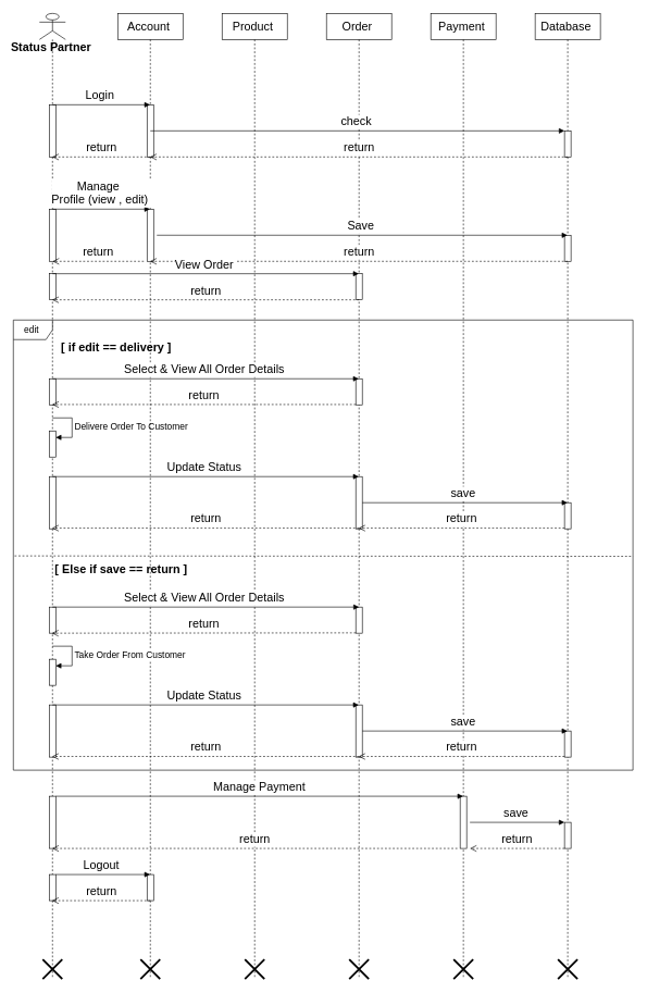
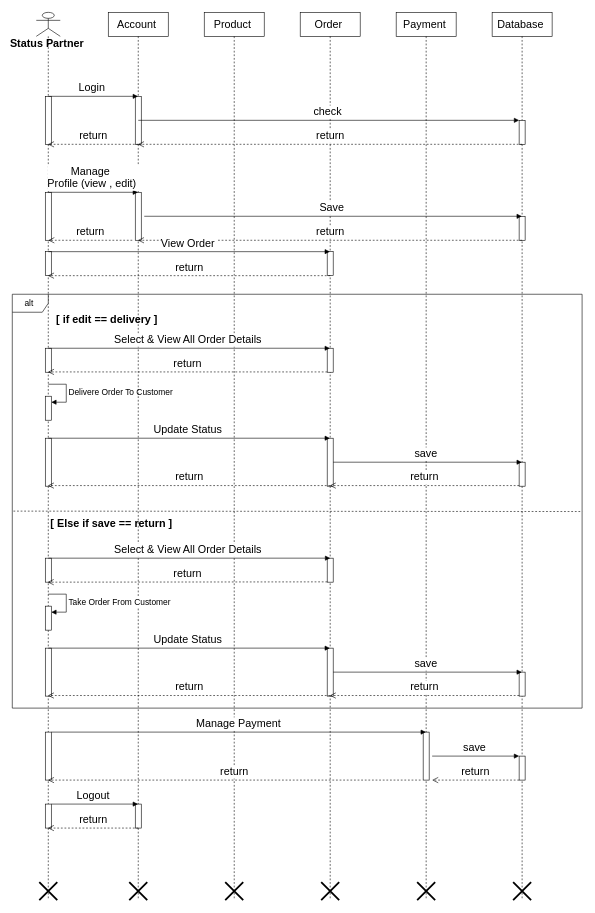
- <mxCell id="40" value="&lt;font style=&quot;font-size: 14px;&quot;&gt;edit&amp;nbsp;&lt;/font&gt;" style="shape=umlFrame;whiteSpace=wrap;html=1;pointerEvents=0;" parent="1" vertex="1"><mxGeometry x="20" y="490" width="950" height="690" as="geometry" /></mxCell>
+ <mxCell id="40" value="&lt;font style=&quot;font-size: 14px;&quot;&gt;alt&amp;nbsp;&lt;/font&gt;" style="shape=umlFrame;whiteSpace=wrap;html=1;pointerEvents=0;" parent="1" vertex="1"><mxGeometry x="20" y="490" width="950" height="690" as="geometry" /></mxCell>
